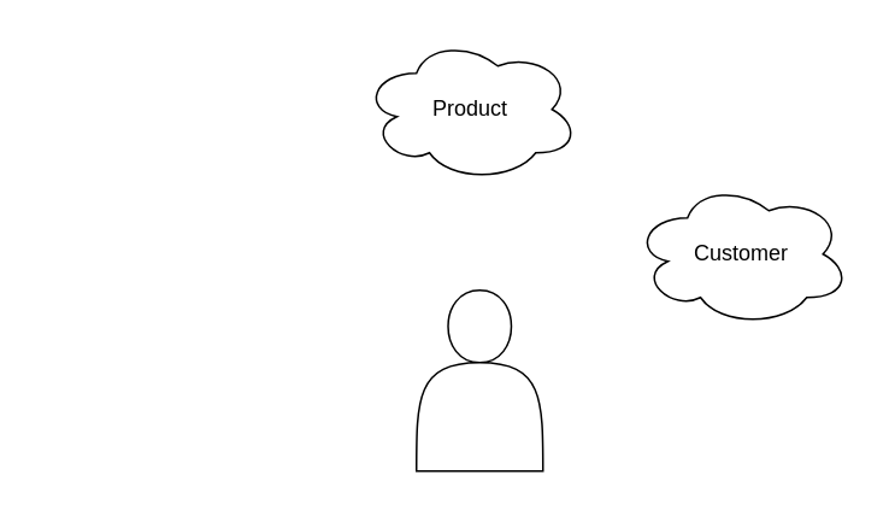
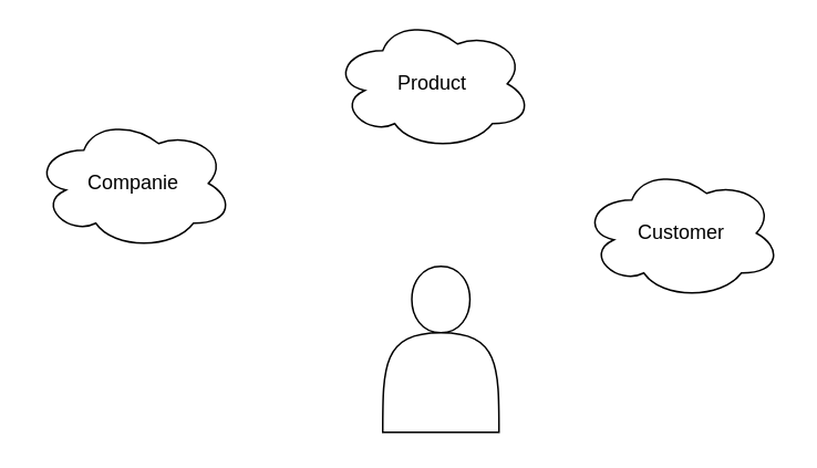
- <mxCell id="3" value="Product" style="ellipse;shape=cloud;whiteSpace=wrap;html=1;" parent="1" vertex="1"><mxGeometry x="200" y="20" width="120" height="80" as="geometry" /></mxCell>
+ <mxCell id="3" value="Product" style="ellipse;shape=cloud;whiteSpace=wrap;html=1;" parent="1" vertex="1"><mxGeometry x="200" y="10" width="120" height="80" as="geometry" /></mxCell>
+ <mxCell id="5" value="Companie" style="ellipse;shape=cloud;whiteSpace=wrap;html=1;" parent="1" vertex="1"><mxGeometry x="20" y="70" width="120" height="80" as="geometry" /></mxCell>
